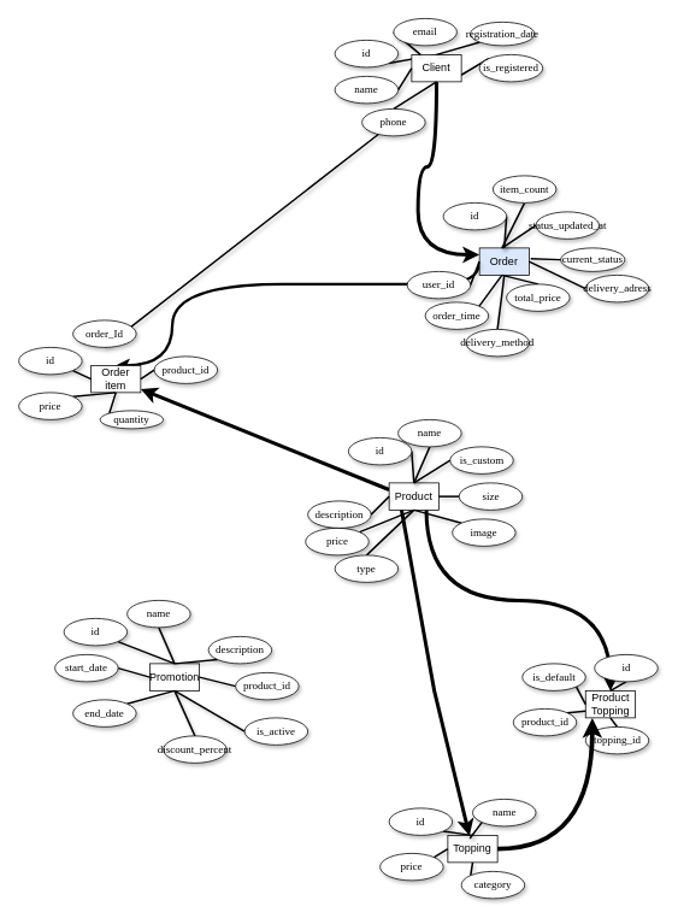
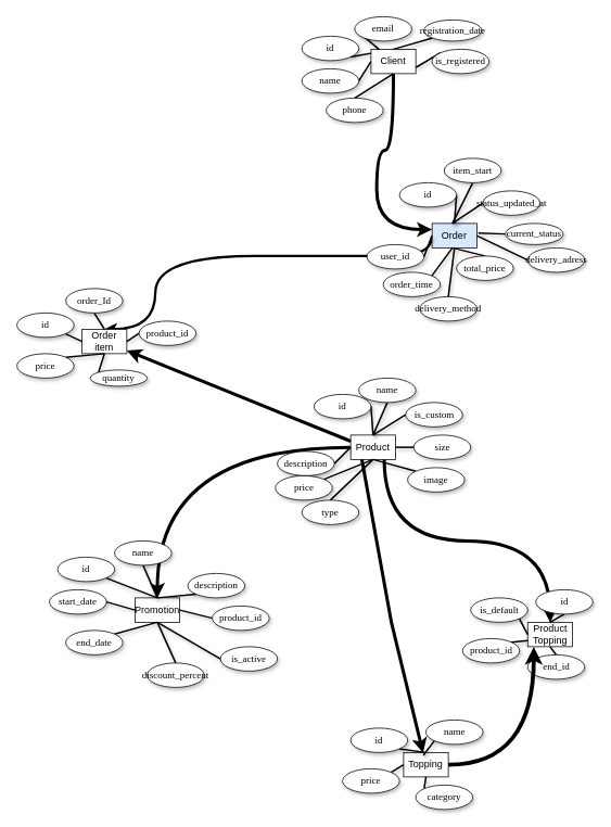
- <mxCell id="37" value="item_count" style="ellipse;whiteSpace=wrap;html=1;fontFamily=Comic Sans MS;shadow=1;perimeterSpacing=0;flipH=0;" vertex="1" parent="1"><mxGeometry x="545" y="194" width="70" height="30" as="geometry" /></mxCell>
+ <mxCell id="37" value="item_start" style="ellipse;whiteSpace=wrap;html=1;fontFamily=Comic Sans MS;shadow=1;perimeterSpacing=0;flipH=0;" vertex="1" parent="1"><mxGeometry x="545" y="194" width="70" height="30" as="geometry" /></mxCell>
- <mxCell id="56" style="rounded=0;orthogonalLoop=1;jettySize=auto;html=1;exitX=0.5;exitY=1;exitDx=0;exitDy=0;endArrow=none;startFill=0;flowAnimation=0;shadow=1;jumpStyle=arc;strokeWidth=2;curved=1;" edge="1" parent="1" source="57" target="15"><mxGeometry relative="1" as="geometry" /></mxCell>
+ <mxCell id="56" style="rounded=0;orthogonalLoop=1;jettySize=auto;html=1;exitX=0.5;exitY=1;exitDx=0;exitDy=0;entryX=0.5;entryY=0;entryDx=0;entryDy=0;endArrow=none;startFill=0;flowAnimation=0;shadow=1;jumpStyle=arc;strokeWidth=2;curved=1;" edge="1" parent="1" source="57" target="53"><mxGeometry relative="1" as="geometry" /></mxCell>
+ <mxCell id="9" style="edgeStyle=orthogonalEdgeStyle;rounded=0;orthogonalLoop=1;jettySize=auto;html=1;exitX=0;exitY=0.5;exitDx=0;exitDy=0;entryX=0.5;entryY=0;entryDx=0;entryDy=0;strokeWidth=4;curved=1;" edge="1" parent="1" source="11" target="12"><mxGeometry relative="1" as="geometry" /></mxCell>
- <mxCell id="97" value="topping_id" style="ellipse;whiteSpace=wrap;html=1;fontFamily=Comic Sans MS;shadow=1;perimeterSpacing=0;flipH=0;" vertex="1" parent="1"><mxGeometry x="647.5" y="804" width="70" height="30" as="geometry" /></mxCell>
+ <mxCell id="97" value="end_id" style="ellipse;whiteSpace=wrap;html=1;fontFamily=Comic Sans MS;shadow=1;perimeterSpacing=0;flipH=0;" vertex="1" parent="1"><mxGeometry x="647.5" y="804" width="70" height="30" as="geometry" /></mxCell>
